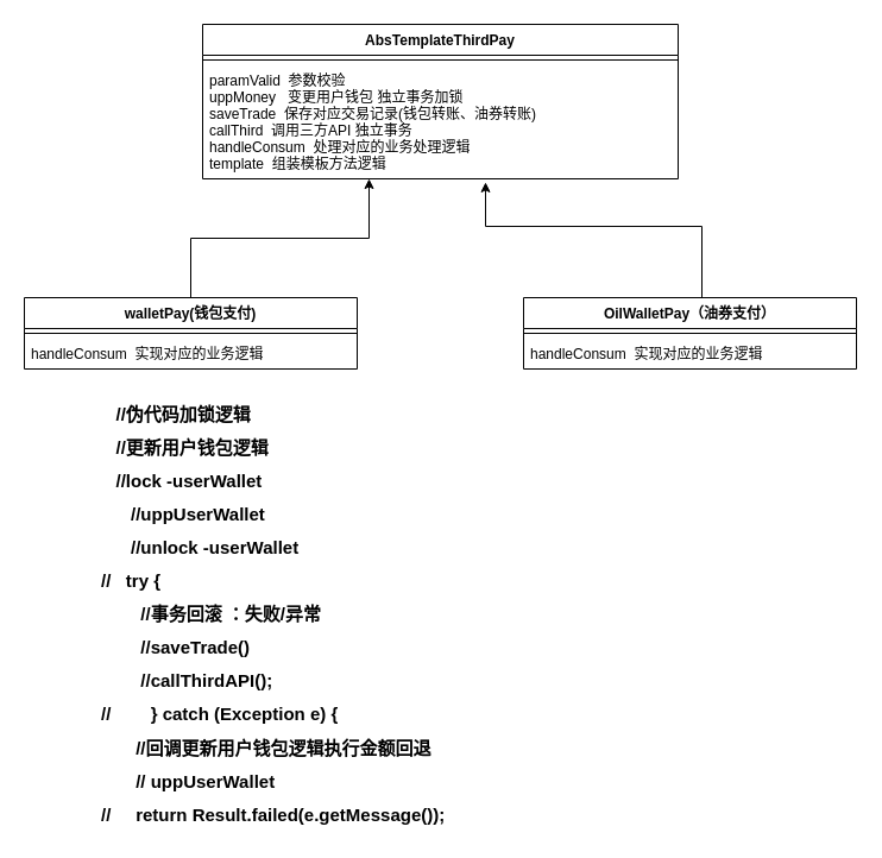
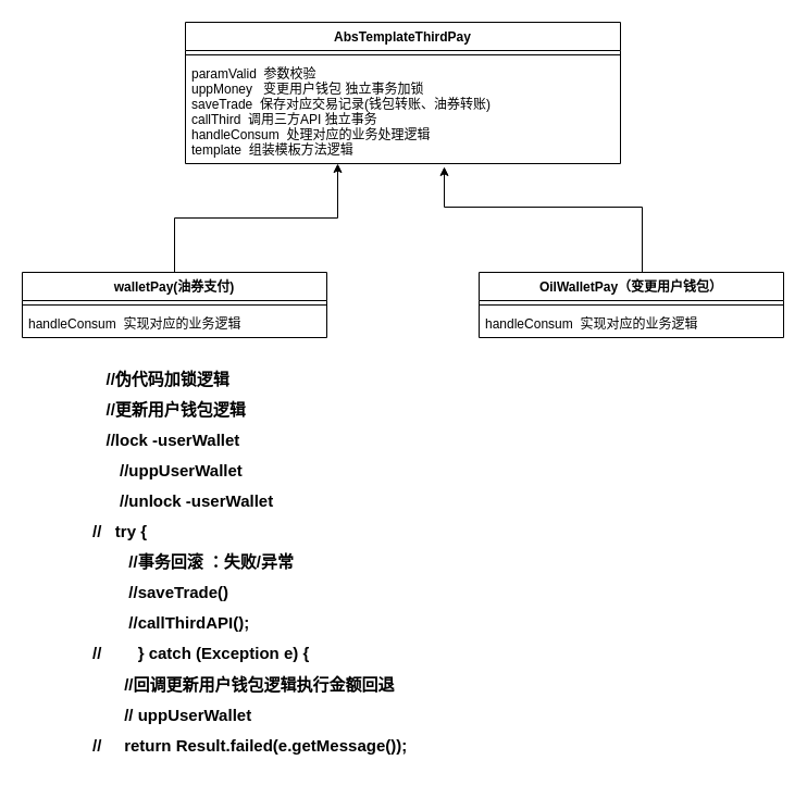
- <mxCell id="6" value="walletPay(钱包支付)" style="swimlane;fontStyle=1;align=center;verticalAlign=top;childLayout=stackLayout;horizontal=1;startSize=26;horizontalStack=0;resizeParent=1;resizeParentMax=0;resizeLast=0;collapsible=1;marginBottom=0;" vertex="1" parent="1"><mxGeometry x="20" y="250" width="280" height="60" as="geometry" /></mxCell>
+ <mxCell id="6" value="walletPay(油券支付)" style="swimlane;fontStyle=1;align=center;verticalAlign=top;childLayout=stackLayout;horizontal=1;startSize=26;horizontalStack=0;resizeParent=1;resizeParentMax=0;resizeLast=0;collapsible=1;marginBottom=0;" vertex="1" parent="1"><mxGeometry x="20" y="250" width="280" height="60" as="geometry" /></mxCell>
- <mxCell id="10" value="OilWalletPay（油券支付）" style="swimlane;fontStyle=1;align=center;verticalAlign=top;childLayout=stackLayout;horizontal=1;startSize=26;horizontalStack=0;resizeParent=1;resizeParentMax=0;resizeLast=0;collapsible=1;marginBottom=0;" vertex="1" parent="1"><mxGeometry x="440" y="250" width="280" height="60" as="geometry" /></mxCell>
+ <mxCell id="10" value="OilWalletPay（变更用户钱包）" style="swimlane;fontStyle=1;align=center;verticalAlign=top;childLayout=stackLayout;horizontal=1;startSize=26;horizontalStack=0;resizeParent=1;resizeParentMax=0;resizeLast=0;collapsible=1;marginBottom=0;" vertex="1" parent="1"><mxGeometry x="440" y="250" width="280" height="60" as="geometry" /></mxCell>
